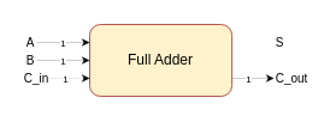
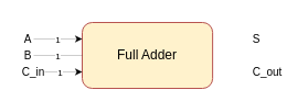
- <mxCell id="8" style="edgeStyle=orthogonalEdgeStyle;rounded=0;orthogonalLoop=1;jettySize=auto;html=1;exitX=1;exitY=0.5;exitDx=0;exitDy=0;entryX=0;entryY=0.5;entryDx=0;entryDy=0;fontSize=8;strokeWidth=0.2;" parent="1" source="10" target="4" edge="1"><mxGeometry relative="1" as="geometry" /></mxCell>
+ <mxCell id="8" style="edgeStyle=orthogonalEdgeStyle;rounded=0;orthogonalLoop=1;jettySize=auto;html=1;exitX=1;exitY=0.5;exitDx=0;exitDy=0;entryX=0;entryY=0.5;entryDx=0;entryDy=0;fontSize=8;strokeWidth=0.2;endArrow=none;" parent="1" source="10" target="4" edge="1"><mxGeometry relative="1" as="geometry" /></mxCell>
- <mxCell id="11" style="edgeStyle=orthogonalEdgeStyle;rounded=0;orthogonalLoop=1;jettySize=auto;html=1;exitX=1;exitY=0.5;exitDx=0;exitDy=0;fontSize=8;strokeWidth=0.2;entryX=0;entryY=0.75;entryDx=0;entryDy=0;dashed=1;" parent="1" source="13" target="4" edge="1"><mxGeometry relative="1" as="geometry"><mxPoint x="40" y="40" as="targetPoint" /><Array as="points"><mxPoint x="60" y="65" /><mxPoint x="60" y="65" /></Array></mxGeometry></mxCell>
+ <mxCell id="11" style="edgeStyle=orthogonalEdgeStyle;rounded=0;orthogonalLoop=1;jettySize=auto;html=1;exitX=1;exitY=0.5;exitDx=0;exitDy=0;fontSize=8;strokeWidth=0.2;entryX=0;entryY=0.75;entryDx=0;entryDy=0;" parent="1" source="13" target="4" edge="1"><mxGeometry relative="1" as="geometry"><mxPoint x="40" y="40" as="targetPoint" /><Array as="points"><mxPoint x="60" y="65" /><mxPoint x="60" y="65" /></Array></mxGeometry></mxCell>
- <mxCell id="2" style="edgeStyle=orthogonalEdgeStyle;rounded=0;orthogonalLoop=1;jettySize=auto;html=1;exitX=1;exitY=0.75;exitDx=0;exitDy=0;entryX=0;entryY=0.5;entryDx=0;entryDy=0;fontSize=8;strokeWidth=0.2;" parent="1" source="4" target="15" edge="1"><mxGeometry relative="1" as="geometry" /></mxCell>
- <mxCell id="3" value="1" style="edgeLabel;html=1;align=center;verticalAlign=middle;resizable=0;points=[];fontSize=8;" parent="2" vertex="1" connectable="0"><mxGeometry x="-0.26" relative="1" as="geometry"><mxPoint as="offset" /></mxGeometry></mxCell>
